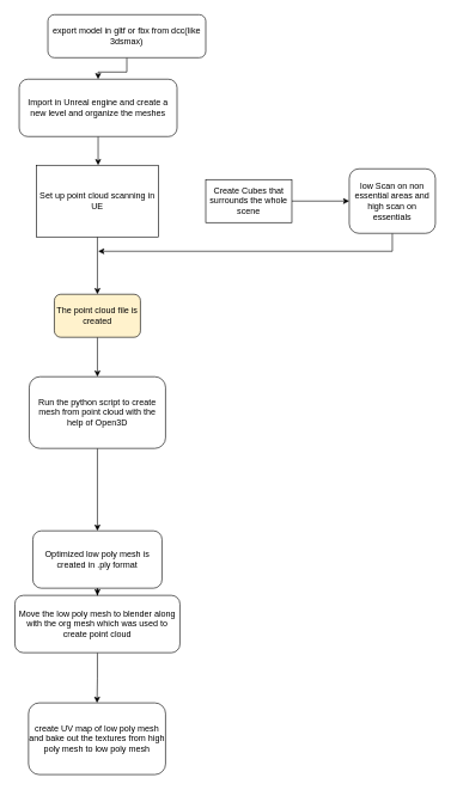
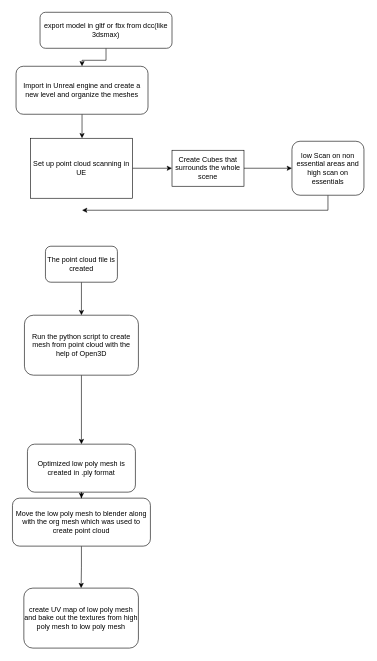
- <mxCell id="6" style="edgeStyle=orthogonalEdgeStyle;rounded=0;orthogonalLoop=1;jettySize=auto;html=1;" edge="1" parent="1" source="7" target="13"><mxGeometry relative="1" as="geometry"><mxPoint x="135" y="590" as="targetPoint" /></mxGeometry></mxCell>
+ <mxCell id="6" style="edgeStyle=orthogonalEdgeStyle;rounded=0;orthogonalLoop=1;jettySize=auto;html=1;" edge="1" parent="1" source="7" target="9"><mxGeometry relative="1" as="geometry"><mxPoint x="135" y="590" as="targetPoint" /></mxGeometry></mxCell>
- <mxCell id="13" value="&lt;div&gt;The point cloud file is created&lt;/div&gt;" style="rounded=1;whiteSpace=wrap;html=1;fillColor=#fff2cc;" vertex="1" parent="1"><mxGeometry x="75" y="410" width="120" height="60" as="geometry" /></mxCell>
+ <mxCell id="13" value="&lt;div&gt;The point cloud file is created&lt;/div&gt;" style="rounded=1;whiteSpace=wrap;html=1;" vertex="1" parent="1"><mxGeometry x="75" y="410" width="120" height="60" as="geometry" /></mxCell>
